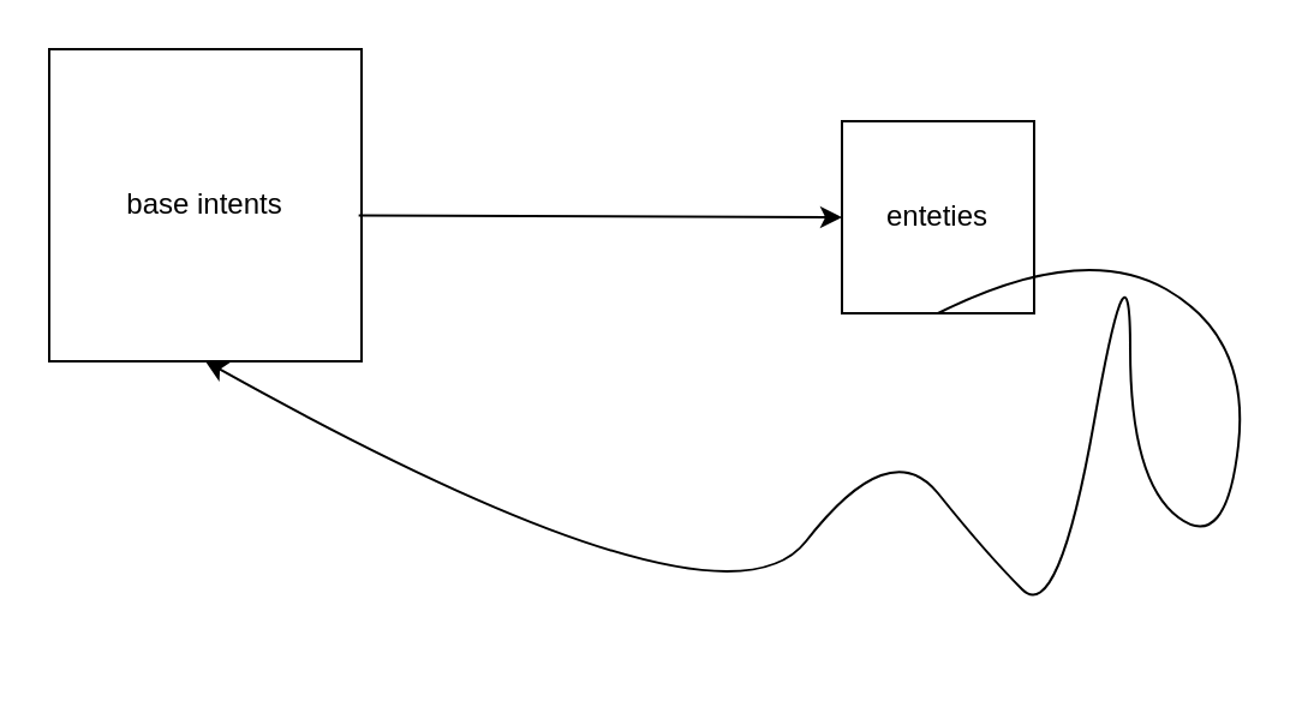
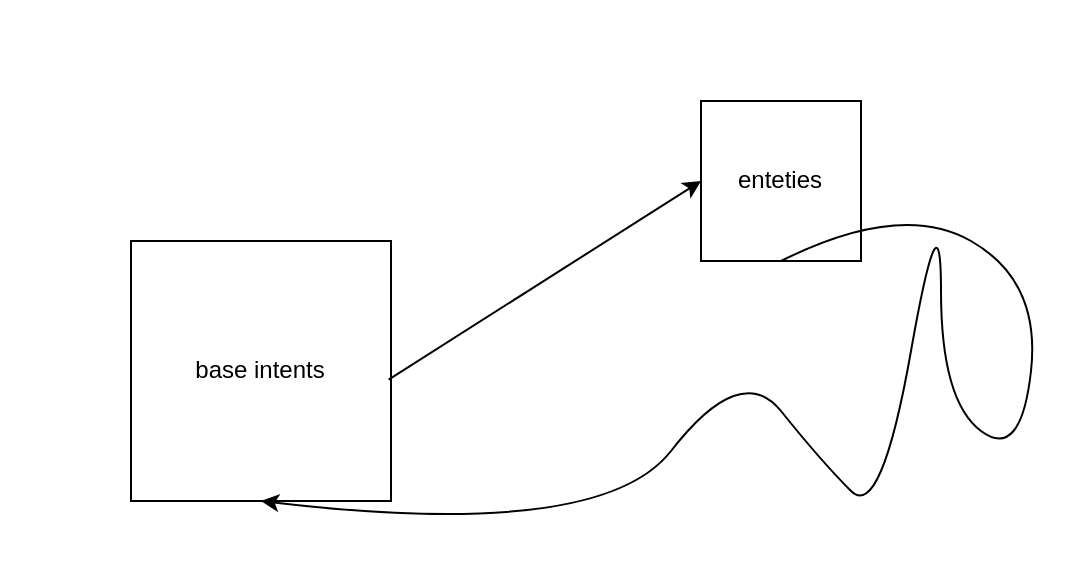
- <mxCell id="2" value="base intents" style="whiteSpace=wrap;html=1;aspect=fixed;" vertex="1" parent="1"><mxGeometry x="20" y="20" width="130" height="130" as="geometry" /></mxCell>
+ <mxCell id="2" value="base intents" style="whiteSpace=wrap;html=1;aspect=fixed;" vertex="1" parent="1"><mxGeometry x="65" y="120" width="130" height="130" as="geometry" /></mxCell>
